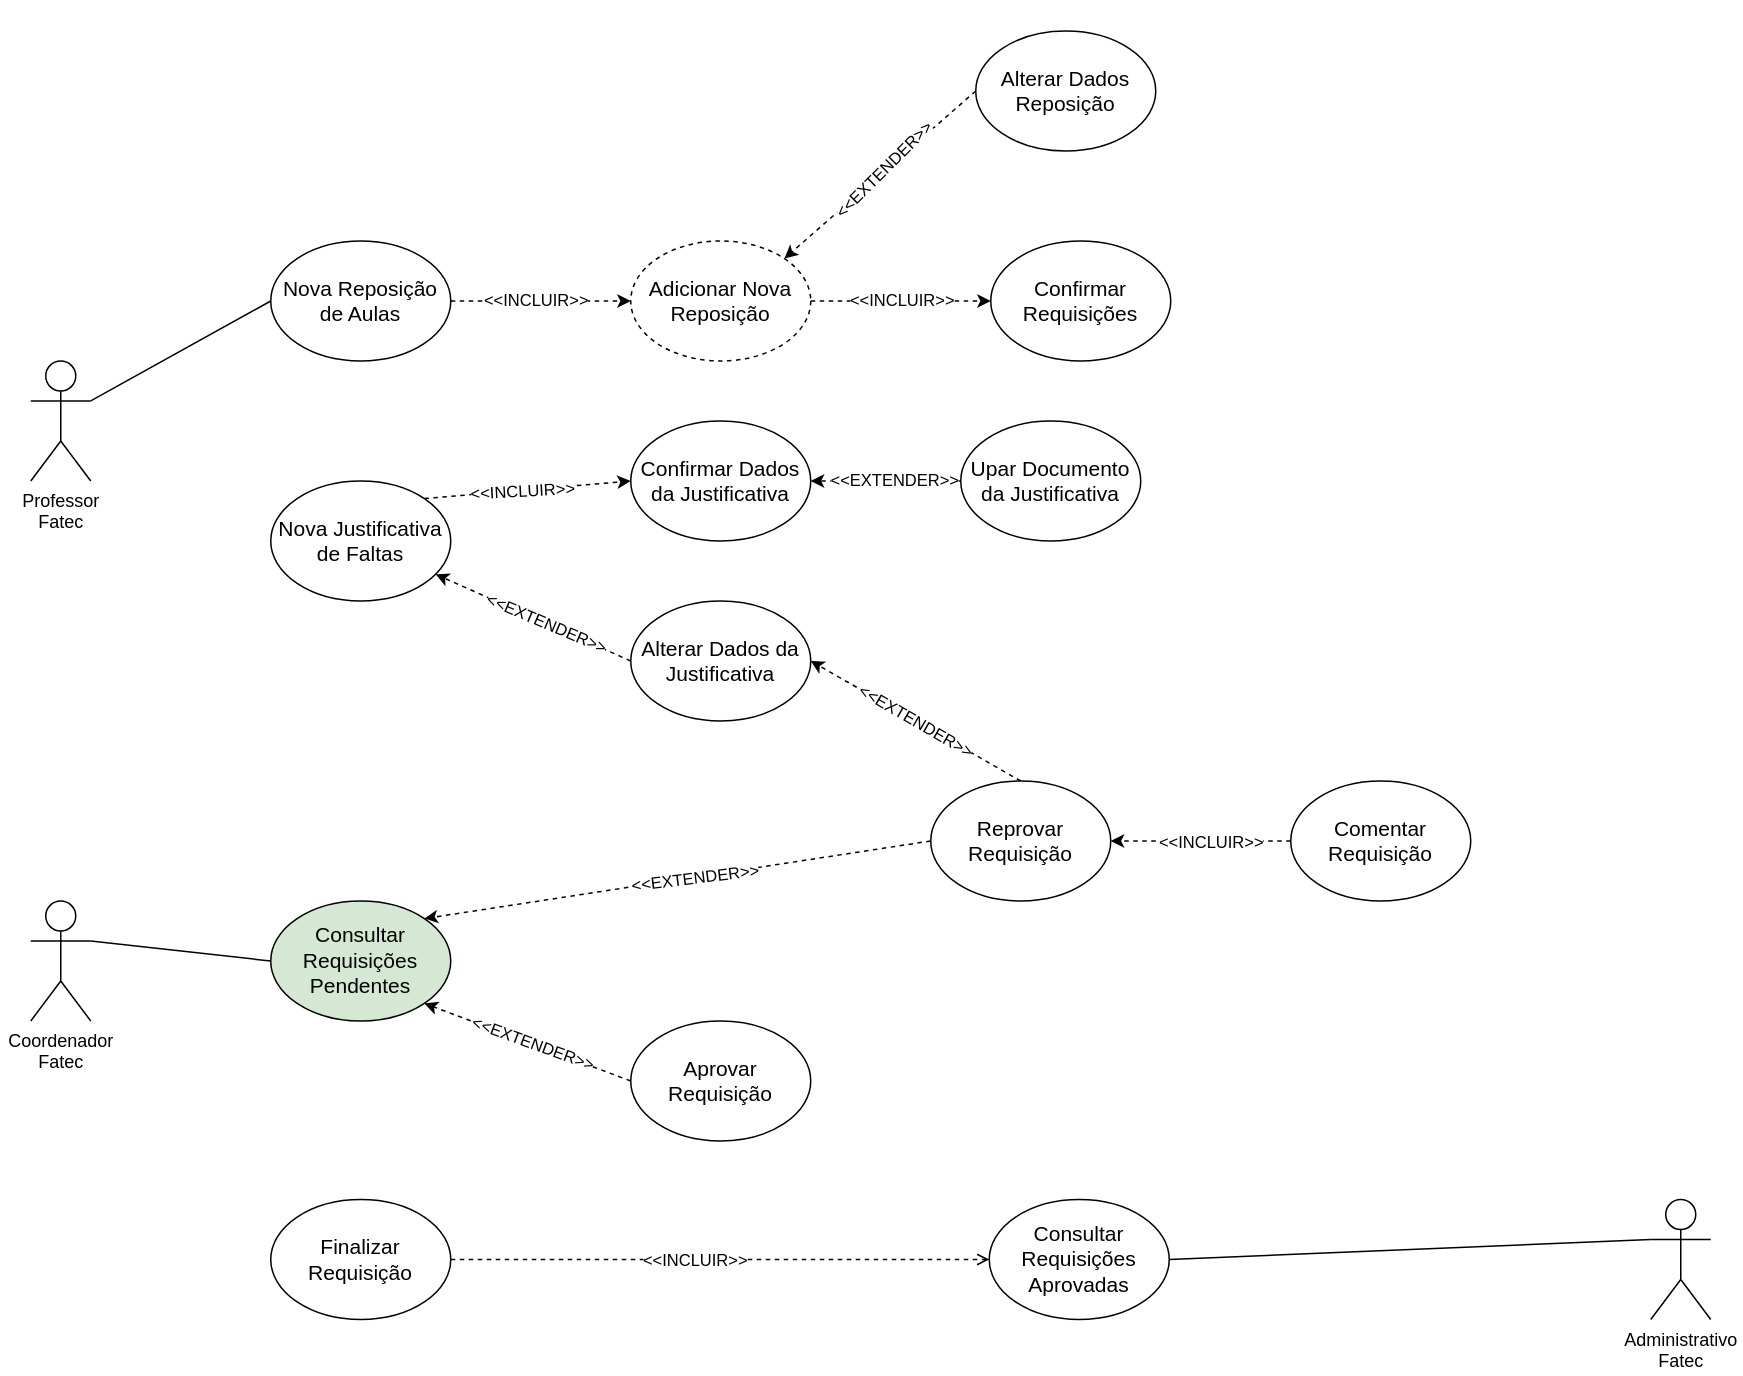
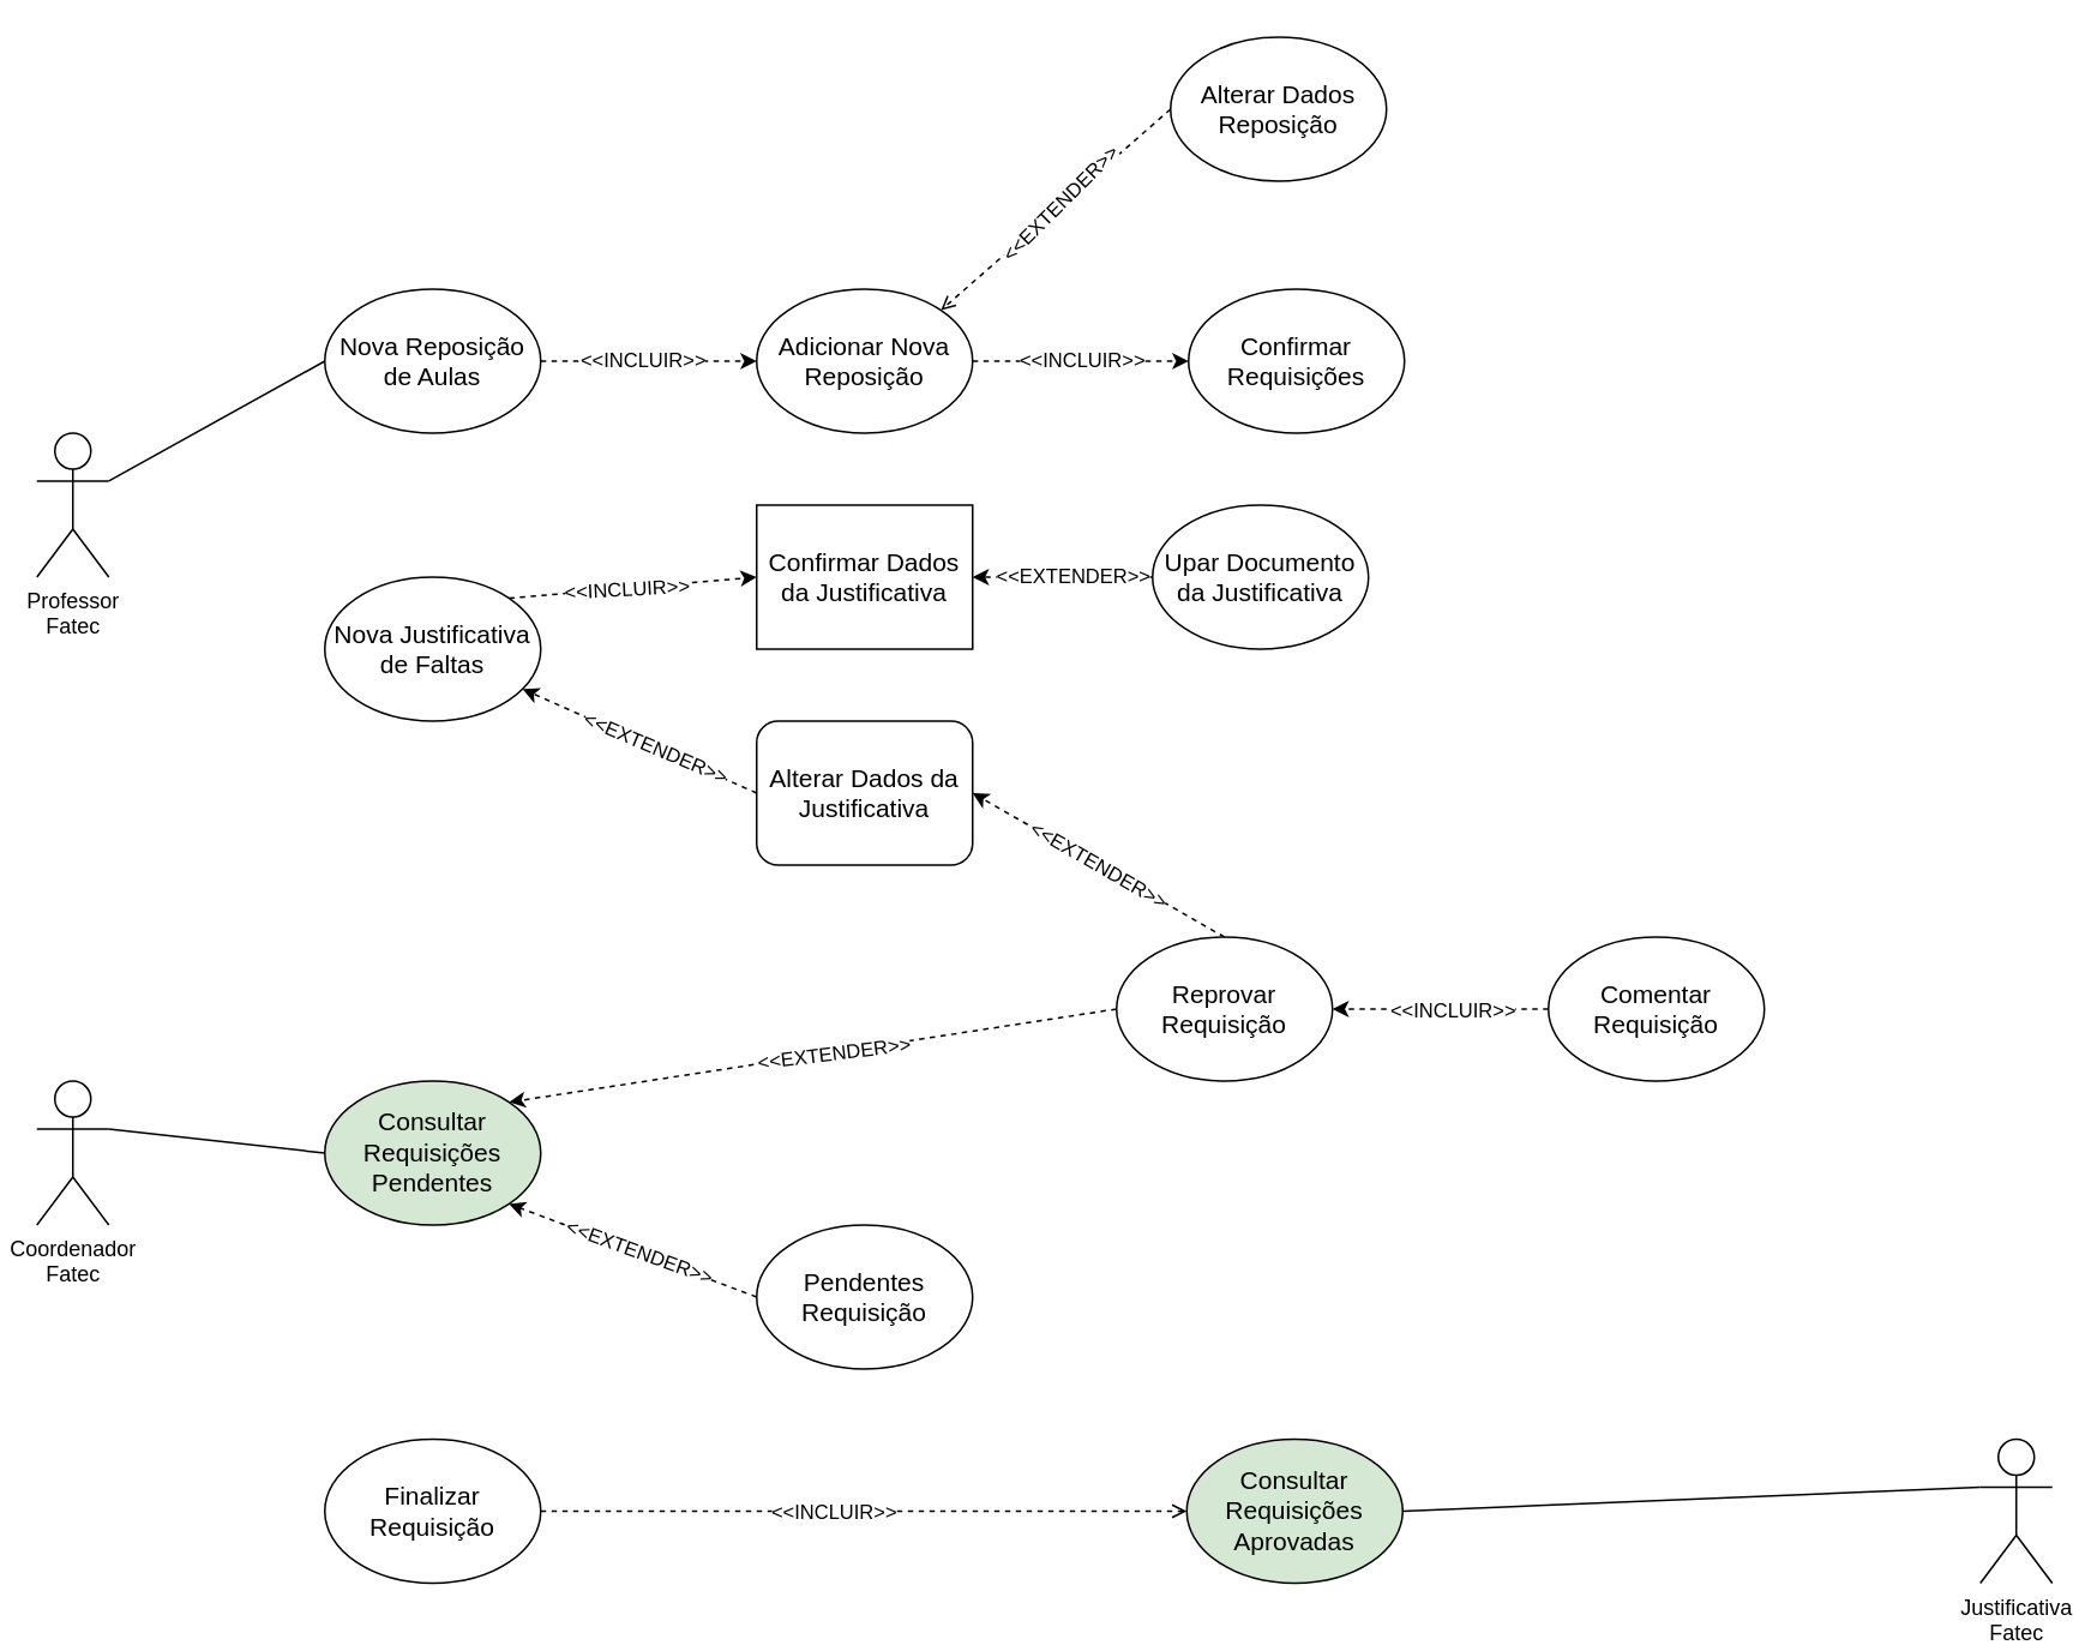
- <mxCell id="21" style="rounded=0;orthogonalLoop=1;jettySize=auto;html=1;exitX=0;exitY=0.5;exitDx=0;exitDy=0;entryX=1;entryY=0;entryDx=0;entryDy=0;dashed=1;" edge="1" parent="1" source="23" target="16"><mxGeometry relative="1" as="geometry" /></mxCell>
+ <mxCell id="21" style="rounded=0;orthogonalLoop=1;jettySize=auto;html=1;exitX=0;exitY=0.5;exitDx=0;exitDy=0;entryX=1;entryY=0;entryDx=0;entryDy=0;dashed=1;endArrow=open;" edge="1" parent="1" source="23" target="16"><mxGeometry relative="1" as="geometry" /></mxCell>
- <mxCell id="16" value="&lt;span style=&quot;font-size: 14px;&quot;&gt;Adicionar Nova Reposição&lt;/span&gt;" style="ellipse;whiteSpace=wrap;html=1;dashed=1;" vertex="1" parent="1"><mxGeometry x="420" y="160" width="120" height="80" as="geometry" /></mxCell>
+ <mxCell id="16" value="&lt;span style=&quot;font-size: 14px;&quot;&gt;Adicionar Nova Reposição&lt;/span&gt;" style="ellipse;whiteSpace=wrap;html=1;" vertex="1" parent="1"><mxGeometry x="420" y="160" width="120" height="80" as="geometry" /></mxCell>
- <mxCell id="10" value="&lt;span style=&quot;font-size: 14px;&quot;&gt;Confirmar Dados da Justificativa&lt;/span&gt;" style="ellipse;whiteSpace=wrap;html=1;" vertex="1" parent="1"><mxGeometry x="420" y="280" width="120" height="80" as="geometry" /></mxCell>
+ <mxCell id="10" value="&lt;span style=&quot;font-size: 14px;&quot;&gt;Confirmar Dados da Justificativa&lt;/span&gt;" style="whiteSpace=wrap;html=1;rounded=0;" vertex="1" parent="1"><mxGeometry x="420" y="280" width="120" height="80" as="geometry" /></mxCell>
- <mxCell id="13" value="&lt;span style=&quot;font-size: 14px;&quot;&gt;Alterar Dados da Justificativa&lt;/span&gt;" style="ellipse;whiteSpace=wrap;html=1;" vertex="1" parent="1"><mxGeometry x="420" y="400" width="120" height="80" as="geometry" /></mxCell>
+ <mxCell id="13" value="&lt;span style=&quot;font-size: 14px;&quot;&gt;Alterar Dados da Justificativa&lt;/span&gt;" style="whiteSpace=wrap;html=1;rounded=1;" vertex="1" parent="1"><mxGeometry x="420" y="400" width="120" height="80" as="geometry" /></mxCell>
- <mxCell id="29" value="&lt;span style=&quot;font-size: 14px;&quot;&gt;Aprovar Requisição&lt;/span&gt;" style="ellipse;whiteSpace=wrap;html=1;" vertex="1" parent="1"><mxGeometry x="420" y="680" width="120" height="80" as="geometry" /></mxCell>
+ <mxCell id="29" value="&lt;span style=&quot;font-size: 14px;&quot;&gt;Pendentes Requisição&lt;/span&gt;" style="ellipse;whiteSpace=wrap;html=1;" vertex="1" parent="1"><mxGeometry x="420" y="680" width="120" height="80" as="geometry" /></mxCell>
- <mxCell id="40" value="&lt;span style=&quot;font-size: 14px;&quot;&gt;Consultar Requisições Aprovadas&lt;/span&gt;" style="ellipse;whiteSpace=wrap;html=1;" vertex="1" parent="1"><mxGeometry x="659" y="799" width="120" height="80" as="geometry" /></mxCell>
+ <mxCell id="40" value="&lt;span style=&quot;font-size: 14px;&quot;&gt;Consultar Requisições Aprovadas&lt;/span&gt;" style="ellipse;whiteSpace=wrap;html=1;fillColor=#d5e8d4;" vertex="1" parent="1"><mxGeometry x="659" y="799" width="120" height="80" as="geometry" /></mxCell>
- <mxCell id="39" value="Administrativo&lt;br&gt;Fatec" style="shape=umlActor;verticalLabelPosition=bottom;verticalAlign=top;html=1;outlineConnect=0;" vertex="1" parent="1"><mxGeometry x="1100" y="799" width="40" height="80" as="geometry" /></mxCell>
+ <mxCell id="39" value="Justificativa&lt;br&gt;Fatec" style="shape=umlActor;verticalLabelPosition=bottom;verticalAlign=top;html=1;outlineConnect=0;" vertex="1" parent="1"><mxGeometry x="1100" y="799" width="40" height="80" as="geometry" /></mxCell>
